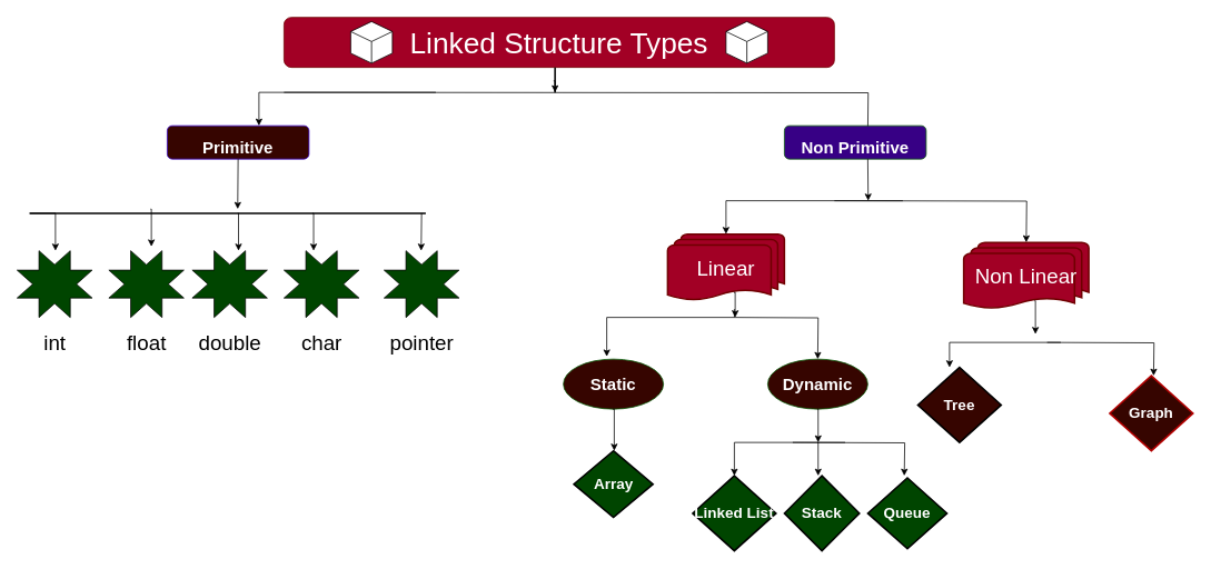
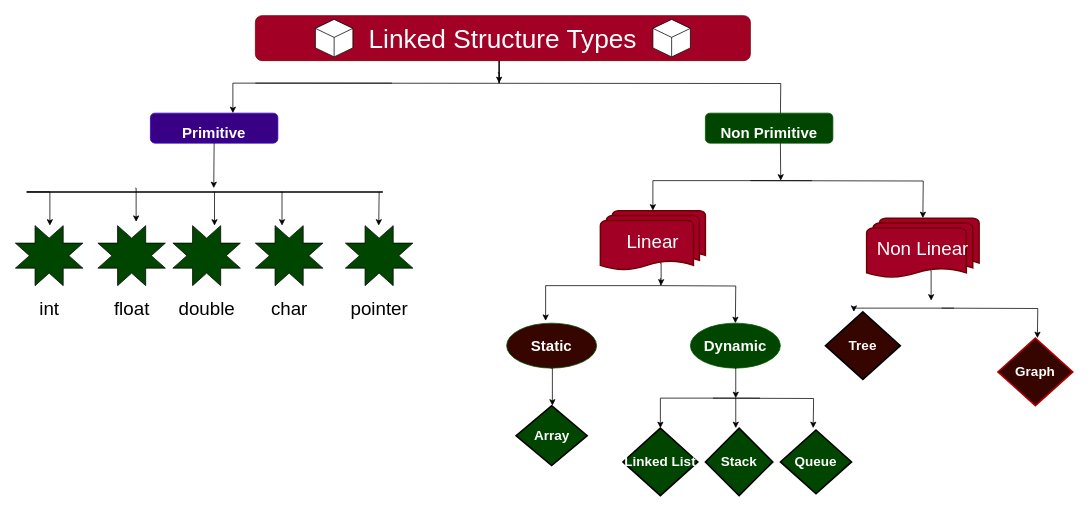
- <mxCell id="3" value="&lt;font style=&quot;font-size: 20px&quot;&gt;Primitive&lt;/font&gt;" style="rounded=1;whiteSpace=wrap;html=1;fontSize=35;fontStyle=1;spacing=0;fillColor=#360500;strokeColor=#3700CC;fontColor=#ffffff;" vertex="1" parent="1"><mxGeometry x="200" y="150" width="170" height="40" as="geometry" /></mxCell>
+ <mxCell id="3" value="&lt;font style=&quot;font-size: 20px&quot;&gt;Primitive&lt;/font&gt;" style="rounded=1;whiteSpace=wrap;html=1;fontSize=35;fontStyle=1;spacing=0;fillColor=#370085;strokeColor=#3700CC;fontColor=#ffffff;" vertex="1" parent="1"><mxGeometry x="200" y="150" width="170" height="40" as="geometry" /></mxCell>
- <mxCell id="9" value="&lt;font style=&quot;font-size: 20px&quot;&gt;Non Primitive&lt;/font&gt;" style="rounded=1;whiteSpace=wrap;html=1;fontSize=35;fontStyle=1;spacing=0;fillColor=#370085;strokeColor=#005700;fontColor=#ffffff;" vertex="1" parent="1"><mxGeometry x="940" y="150" width="170" height="40" as="geometry" /></mxCell>
+ <mxCell id="9" value="&lt;font style=&quot;font-size: 20px&quot;&gt;Non Primitive&lt;/font&gt;" style="rounded=1;whiteSpace=wrap;html=1;fontSize=35;fontStyle=1;spacing=0;fillColor=#004500;strokeColor=#005700;fontColor=#ffffff;" vertex="1" parent="1"><mxGeometry x="940" y="150" width="170" height="40" as="geometry" /></mxCell>
- <mxCell id="28" value="Dynamic" style="ellipse;whiteSpace=wrap;html=1;rounded=1;fontSize=20;fontColor=#ffffff;fontStyle=1;strokeColor=#005700;fillColor=#360500;spacing=0;" vertex="1" parent="1"><mxGeometry x="920" y="430" width="120" height="60" as="geometry" /></mxCell>
+ <mxCell id="28" value="Dynamic" style="ellipse;whiteSpace=wrap;html=1;rounded=1;fontSize=20;fontColor=#ffffff;fontStyle=1;strokeColor=#005700;fillColor=#004500;spacing=0;" vertex="1" parent="1"><mxGeometry x="920" y="430" width="120" height="60" as="geometry" /></mxCell>
- <mxCell id="43" value="Tree" style="strokeWidth=2;html=1;shape=mxgraph.flowchart.decision;whiteSpace=wrap;labelBackgroundColor=none;fontSize=18;fontColor=#FFFFFF;fillColor=#360500;fontStyle=1" vertex="1" parent="1"><mxGeometry x="1100" y="440" width="100" height="90" as="geometry" /></mxCell>
+ <mxCell id="43" value="Tree" style="strokeWidth=2;html=1;shape=mxgraph.flowchart.decision;whiteSpace=wrap;labelBackgroundColor=none;fontSize=18;fontColor=#FFFFFF;fillColor=#360500;fontStyle=1" vertex="1" parent="1"><mxGeometry x="1100" y="415" width="100" height="90" as="geometry" /></mxCell>
